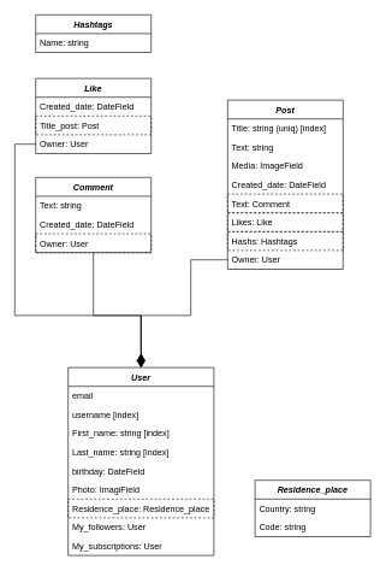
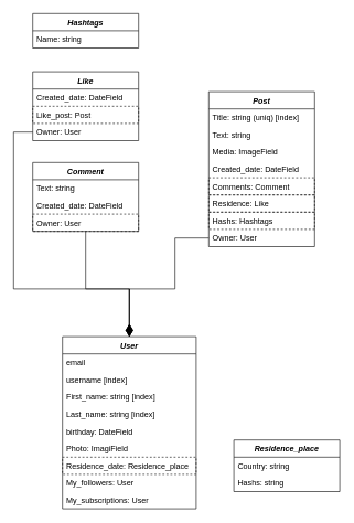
- <mxCell id="32" value="Title_post: Post" style="text;align=left;verticalAlign=top;spacingLeft=4;spacingRight=4;overflow=hidden;rotatable=0;points=[[0,0.5],[1,0.5]];portConstraint=eastwest;strokeColor=default;dashed=1;" parent="30" vertex="1"><mxGeometry y="52" width="160" height="26" as="geometry" /></mxCell>
+ <mxCell id="32" value="Like_post: Post" style="text;align=left;verticalAlign=top;spacingLeft=4;spacingRight=4;overflow=hidden;rotatable=0;points=[[0,0.5],[1,0.5]];portConstraint=eastwest;strokeColor=default;dashed=1;" parent="30" vertex="1"><mxGeometry y="52" width="160" height="26" as="geometry" /></mxCell>
- <mxCell id="20" value="Text: Comment" style="text;align=left;verticalAlign=top;spacingLeft=4;spacingRight=4;overflow=hidden;rotatable=0;points=[[0,0.5],[1,0.5]];portConstraint=eastwest;strokeColor=default;dashed=1;" parent="15" vertex="1"><mxGeometry y="130" width="160" height="26" as="geometry" /></mxCell>
+ <mxCell id="20" value="Comments: Comment" style="text;align=left;verticalAlign=top;spacingLeft=4;spacingRight=4;overflow=hidden;rotatable=0;points=[[0,0.5],[1,0.5]];portConstraint=eastwest;strokeColor=default;dashed=1;" parent="15" vertex="1"><mxGeometry y="130" width="160" height="26" as="geometry" /></mxCell>
- <mxCell id="21" value="Likes: Like" style="text;align=left;verticalAlign=top;spacingLeft=4;spacingRight=4;overflow=hidden;rotatable=0;points=[[0,0.5],[1,0.5]];portConstraint=eastwest;strokeColor=default;dashed=1;" parent="15" vertex="1"><mxGeometry y="156" width="160" height="26" as="geometry" /></mxCell>
+ <mxCell id="21" value="Residence: Like" style="text;align=left;verticalAlign=top;spacingLeft=4;spacingRight=4;overflow=hidden;rotatable=0;points=[[0,0.5],[1,0.5]];portConstraint=eastwest;strokeColor=default;dashed=1;" parent="15" vertex="1"><mxGeometry y="156" width="160" height="26" as="geometry" /></mxCell>
- <mxCell id="12" value="Residence_place: Residence_place" style="text;align=left;verticalAlign=top;spacingLeft=4;spacingRight=4;overflow=hidden;rotatable=0;points=[[0,0.5],[1,0.5]];portConstraint=eastwest;rounded=0;shadow=0;html=0;fillColor=none;strokeColor=default;dashed=1;" parent="5" vertex="1"><mxGeometry y="182" width="202" height="26" as="geometry" /></mxCell>
+ <mxCell id="12" value="Residence_date: Residence_place" style="text;align=left;verticalAlign=top;spacingLeft=4;spacingRight=4;overflow=hidden;rotatable=0;points=[[0,0.5],[1,0.5]];portConstraint=eastwest;rounded=0;shadow=0;html=0;fillColor=none;strokeColor=default;dashed=1;" parent="5" vertex="1"><mxGeometry y="182" width="202" height="26" as="geometry" /></mxCell>
- <mxCell id="4" value="Code: string" style="text;align=left;verticalAlign=top;spacingLeft=4;spacingRight=4;overflow=hidden;rotatable=0;points=[[0,0.5],[1,0.5]];portConstraint=eastwest;" parent="2" vertex="1"><mxGeometry y="52" width="160" height="26" as="geometry" /></mxCell>
+ <mxCell id="4" value="Hashs: string" style="text;align=left;verticalAlign=top;spacingLeft=4;spacingRight=4;overflow=hidden;rotatable=0;points=[[0,0.5],[1,0.5]];portConstraint=eastwest;" parent="2" vertex="1"><mxGeometry y="52" width="160" height="26" as="geometry" /></mxCell>
